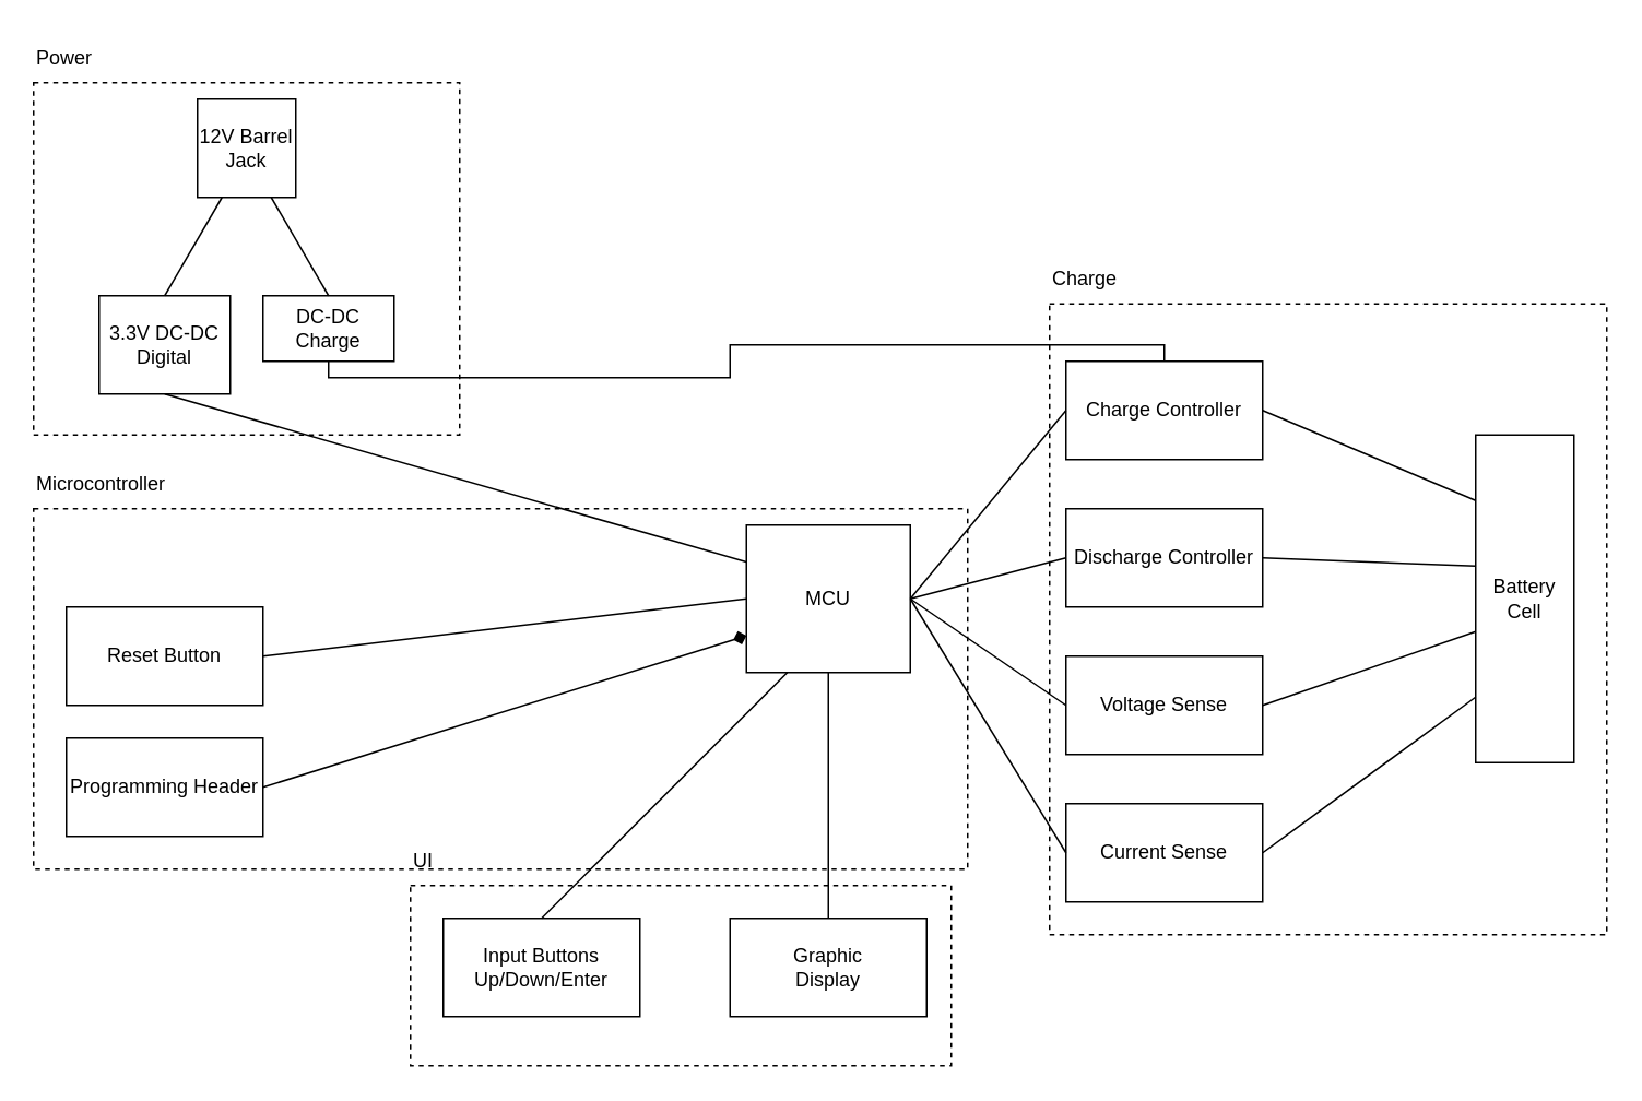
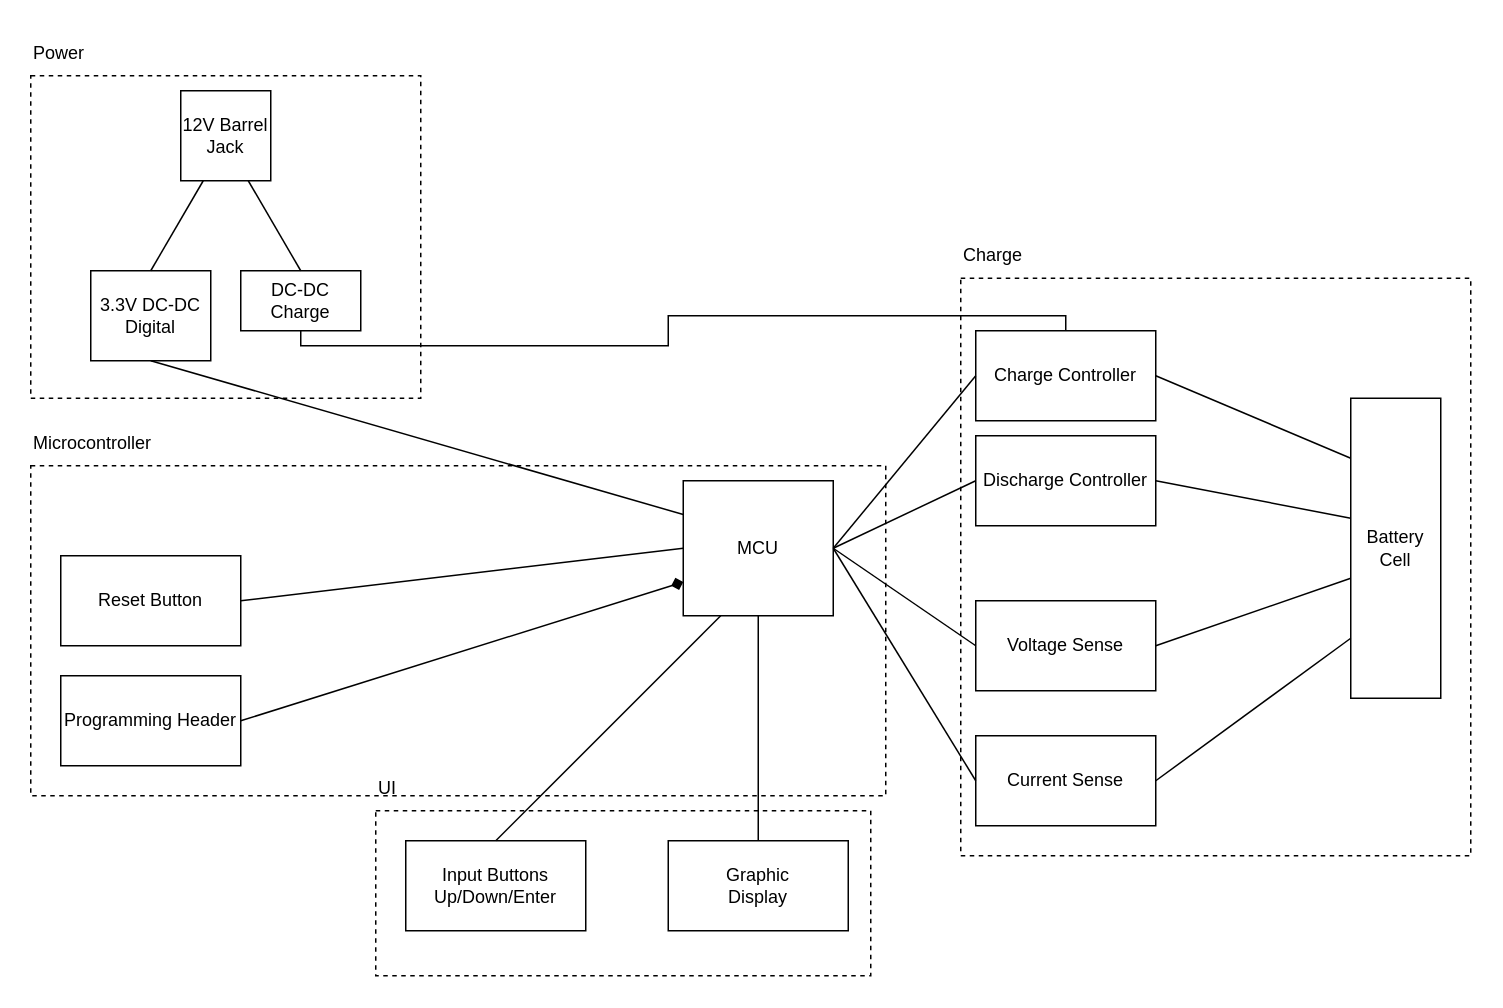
- <mxCell id="9" value="Discharge Controller" style="rounded=0;whiteSpace=wrap;html=1;" parent="1" vertex="1"><mxGeometry x="650" y="310" width="120" height="60" as="geometry" /></mxCell>
+ <mxCell id="9" value="Discharge Controller" style="rounded=0;whiteSpace=wrap;html=1;" parent="1" vertex="1"><mxGeometry x="650" y="290" width="120" height="60" as="geometry" /></mxCell>
